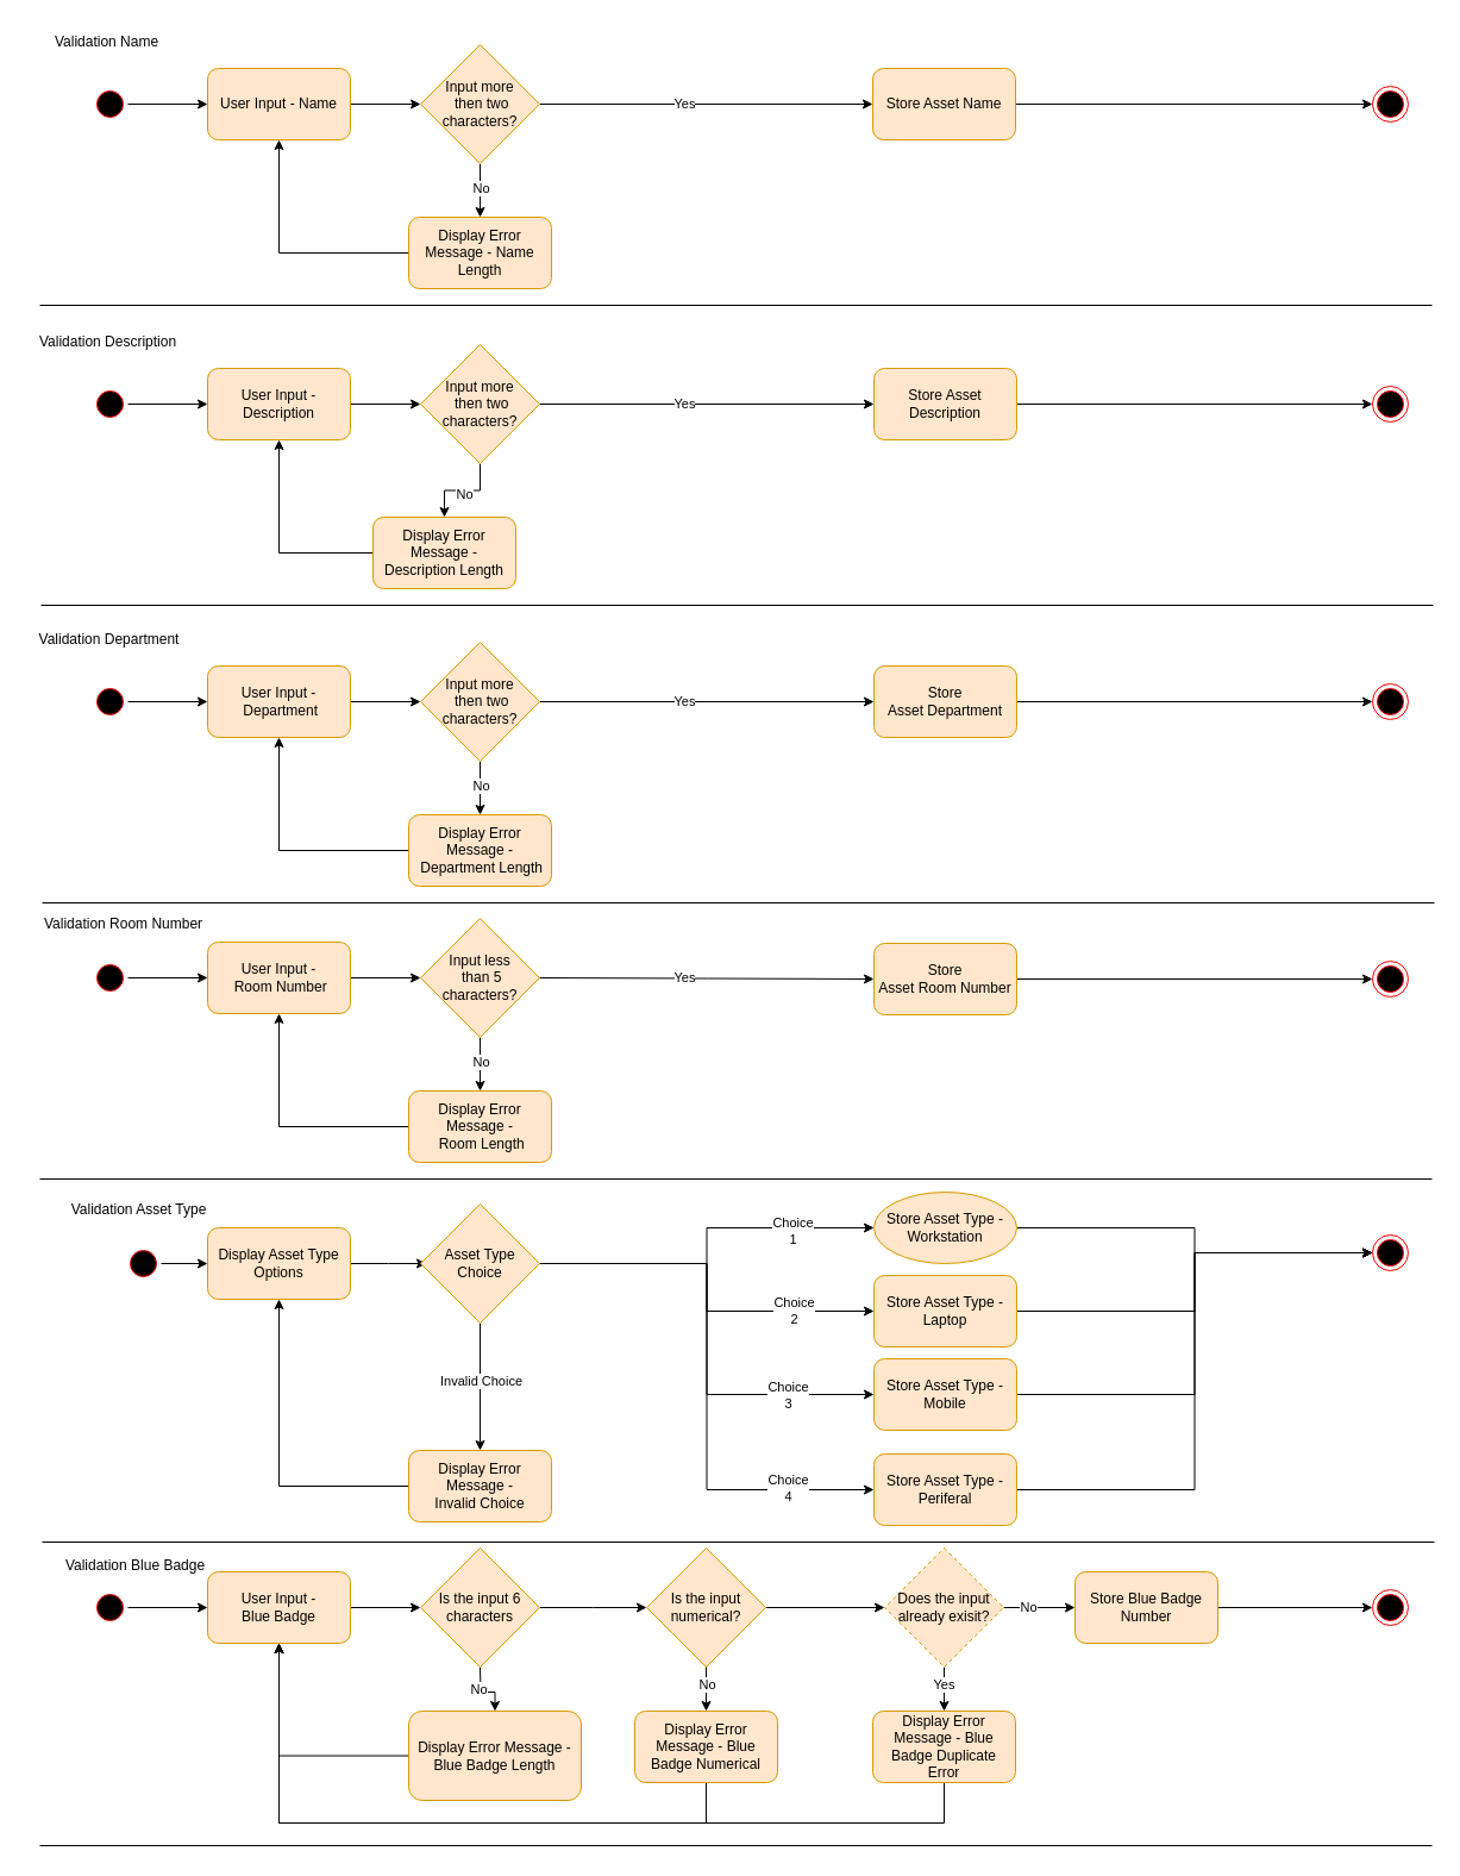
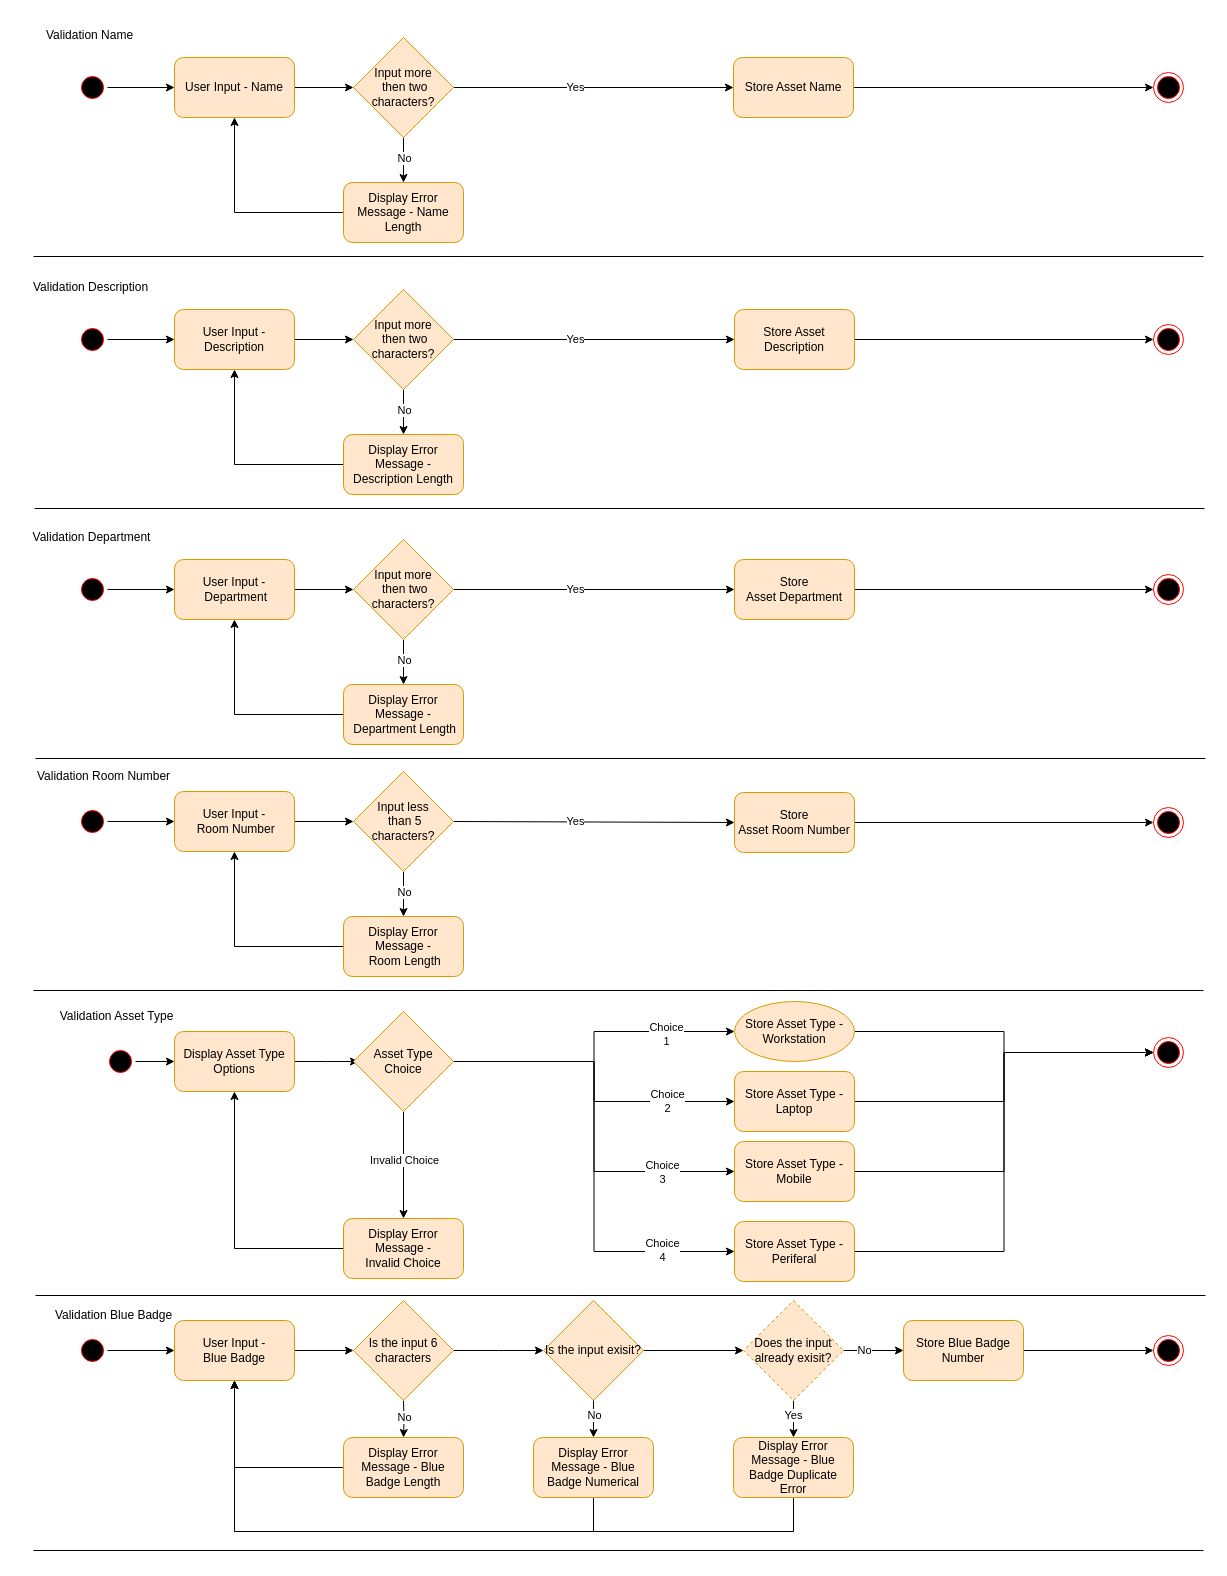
- <mxCell id="31" value="Display Error Message - Description Length" style="rounded=1;whiteSpace=wrap;html=1;fillColor=#ffe6cc;strokeColor=#d79b00;" vertex="1" parent="1"><mxGeometry x="313" y="434" width="120" height="60" as="geometry" /></mxCell>
+ <mxCell id="31" value="Display Error Message - Description Length" style="rounded=1;whiteSpace=wrap;html=1;fillColor=#ffe6cc;strokeColor=#d79b00;" vertex="1" parent="1"><mxGeometry x="343" y="434" width="120" height="60" as="geometry" /></mxCell>
- <mxCell id="107" value="Is the input numerical?" style="rhombus;whiteSpace=wrap;html=1;fillColor=#ffe6cc;strokeColor=#d79b00;" vertex="1" parent="1"><mxGeometry x="543" y="1300" width="100" height="100" as="geometry" /></mxCell>
+ <mxCell id="107" value="Is the input exisit?" style="rhombus;whiteSpace=wrap;html=1;fillColor=#ffe6cc;strokeColor=#d79b00;" vertex="1" parent="1"><mxGeometry x="543" y="1300" width="100" height="100" as="geometry" /></mxCell>
- <mxCell id="105" value="Display Error Message - Blue Badge Length" style="rounded=1;whiteSpace=wrap;html=1;fillColor=#ffe6cc;strokeColor=#d79b00;" vertex="1" parent="1"><mxGeometry x="343" y="1437" width="145" height="75" as="geometry" /></mxCell>
+ <mxCell id="105" value="Display Error Message - Blue Badge Length" style="rounded=1;whiteSpace=wrap;html=1;fillColor=#ffe6cc;strokeColor=#d79b00;" vertex="1" parent="1"><mxGeometry x="343" y="1437" width="120" height="60" as="geometry" /></mxCell>
